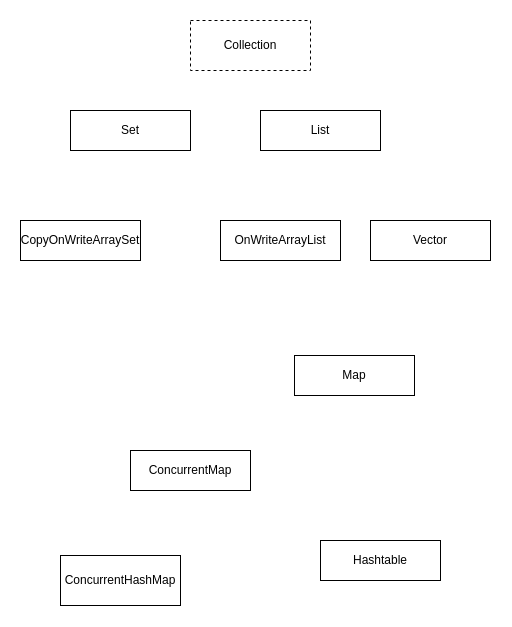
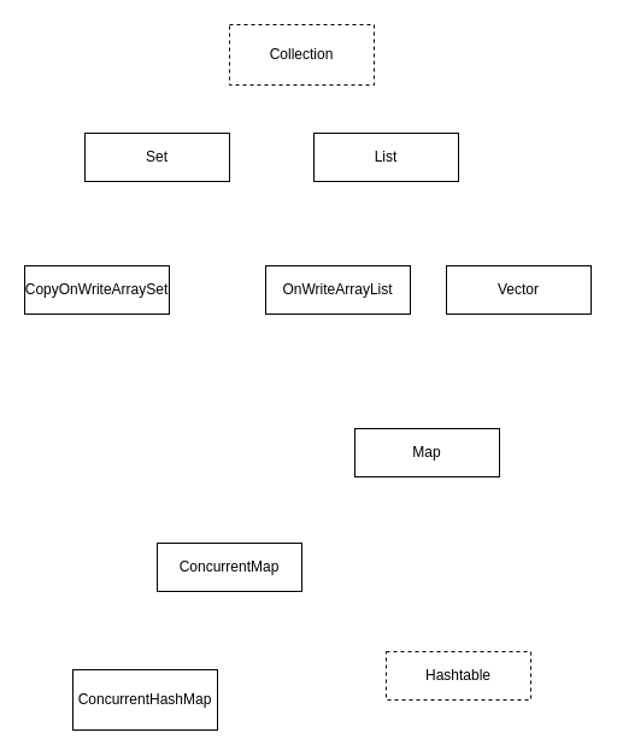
- <mxCell id="11" value="Hashtable" style="rounded=0;whiteSpace=wrap;html=1;" vertex="1" parent="1"><mxGeometry x="320" y="540" width="120" height="40" as="geometry" /></mxCell>
+ <mxCell id="11" value="Hashtable" style="rounded=0;whiteSpace=wrap;html=1;dashed=1;" vertex="1" parent="1"><mxGeometry x="320" y="540" width="120" height="40" as="geometry" /></mxCell>
